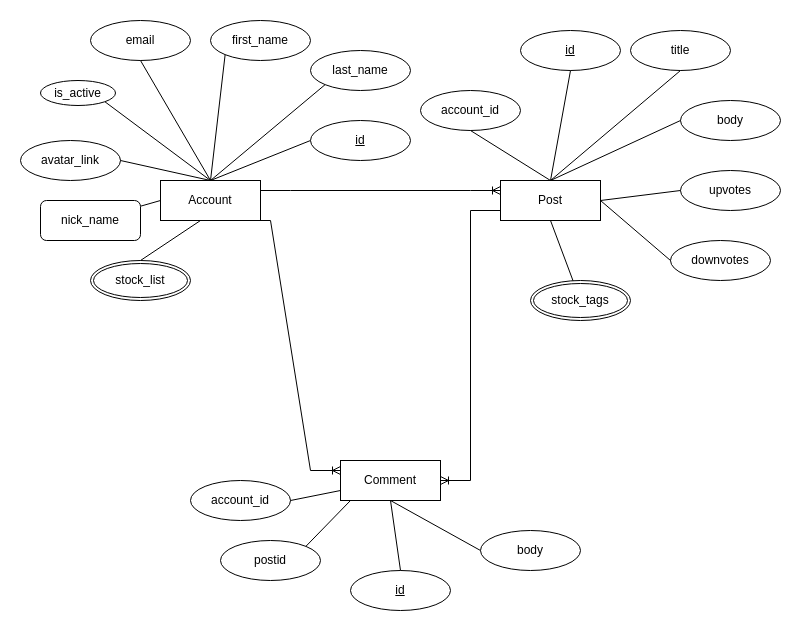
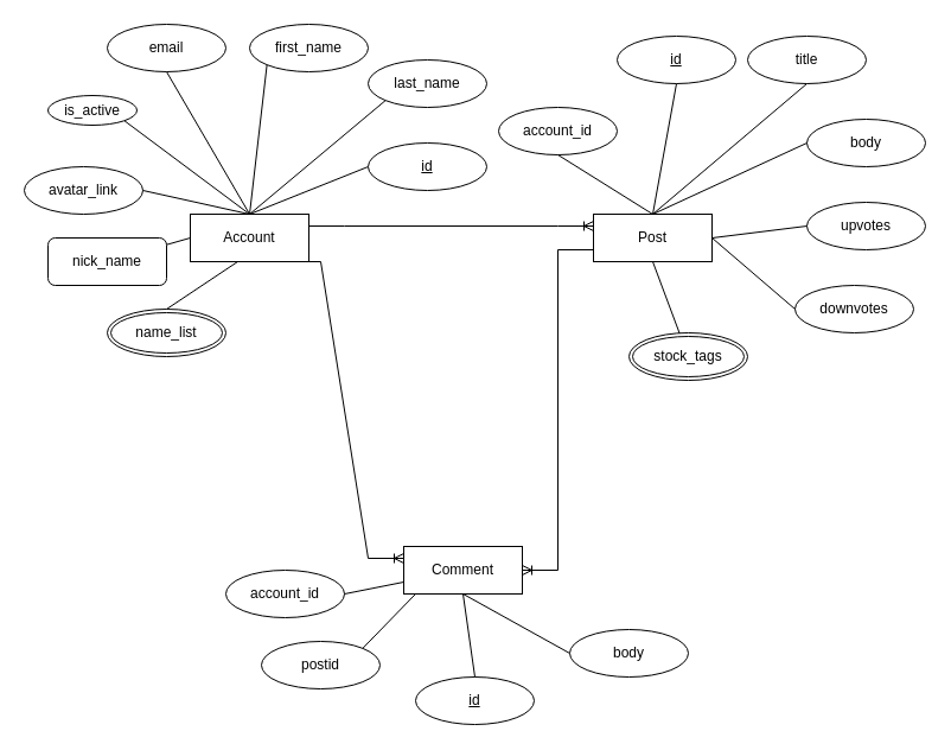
- <mxCell id="10" value="stock_list" style="ellipse;shape=doubleEllipse;margin=3;whiteSpace=wrap;html=1;align=center;" parent="1" vertex="1"><mxGeometry x="90" y="260" width="100" height="40" as="geometry" /></mxCell>
+ <mxCell id="10" value="name_list" style="ellipse;shape=doubleEllipse;margin=3;whiteSpace=wrap;html=1;align=center;" parent="1" vertex="1"><mxGeometry x="90" y="260" width="100" height="40" as="geometry" /></mxCell>
